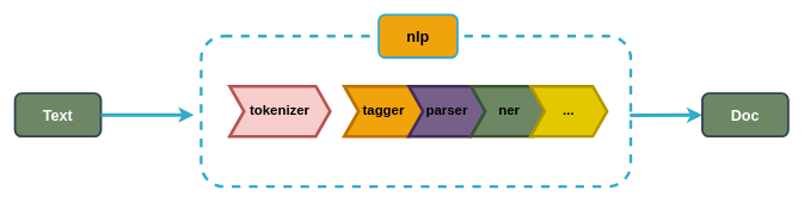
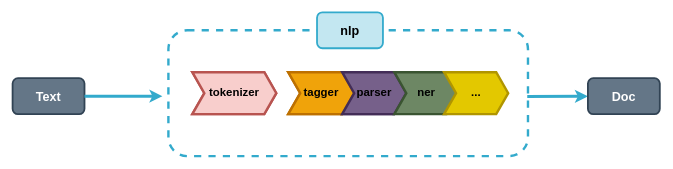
- <mxCell id="6" value="&lt;font style=&quot;font-size: 21px;&quot;&gt;&lt;b&gt;nlp&lt;/b&gt;&lt;/font&gt;" style="rounded=1;whiteSpace=wrap;html=1;strokeWidth=3;fillColor=#f0a30a;fontColor=#000000;strokeColor=#33aacc;" parent="1" vertex="1"><mxGeometry x="528" y="20" width="110" height="60" as="geometry" /></mxCell>
+ <mxCell id="6" value="&lt;font style=&quot;font-size: 21px;&quot;&gt;&lt;b&gt;nlp&lt;/b&gt;&lt;/font&gt;" style="rounded=1;whiteSpace=wrap;html=1;strokeWidth=3;fillColor=#c3e7f1;fontColor=#000000;strokeColor=#33aacc;" parent="1" vertex="1"><mxGeometry x="528" y="20" width="110" height="60" as="geometry" /></mxCell>
- <mxCell id="2" value="&lt;font style=&quot;font-size: 21px;&quot;&gt;&lt;b&gt;Text&lt;/b&gt;&lt;/font&gt;" style="rounded=1;whiteSpace=wrap;html=1;strokeWidth=3;fillColor=#6d8764;fontColor=#ffffff;strokeColor=#314354;" parent="1" vertex="1"><mxGeometry x="20" y="130" width="120" height="60" as="geometry" /></mxCell>
+ <mxCell id="2" value="&lt;font style=&quot;font-size: 21px;&quot;&gt;&lt;b&gt;Text&lt;/b&gt;&lt;/font&gt;" style="rounded=1;whiteSpace=wrap;html=1;strokeWidth=3;fillColor=#647687;fontColor=#ffffff;strokeColor=#314354;" parent="1" vertex="1"><mxGeometry x="20" y="130" width="120" height="60" as="geometry" /></mxCell>
- <mxCell id="11" value="&lt;font style=&quot;font-size: 21px;&quot;&gt;&lt;b&gt;Doc&lt;/b&gt;&lt;/font&gt;" style="rounded=1;whiteSpace=wrap;html=1;strokeWidth=3;fillColor=#6d8764;fontColor=#ffffff;strokeColor=#314354;" parent="1" vertex="1"><mxGeometry x="980" y="130" width="120" height="60" as="geometry" /></mxCell>
+ <mxCell id="11" value="&lt;font style=&quot;font-size: 21px;&quot;&gt;&lt;b&gt;Doc&lt;/b&gt;&lt;/font&gt;" style="rounded=1;whiteSpace=wrap;html=1;strokeWidth=3;fillColor=#647687;fontColor=#ffffff;strokeColor=#314354;" parent="1" vertex="1"><mxGeometry x="980" y="130" width="120" height="60" as="geometry" /></mxCell>
